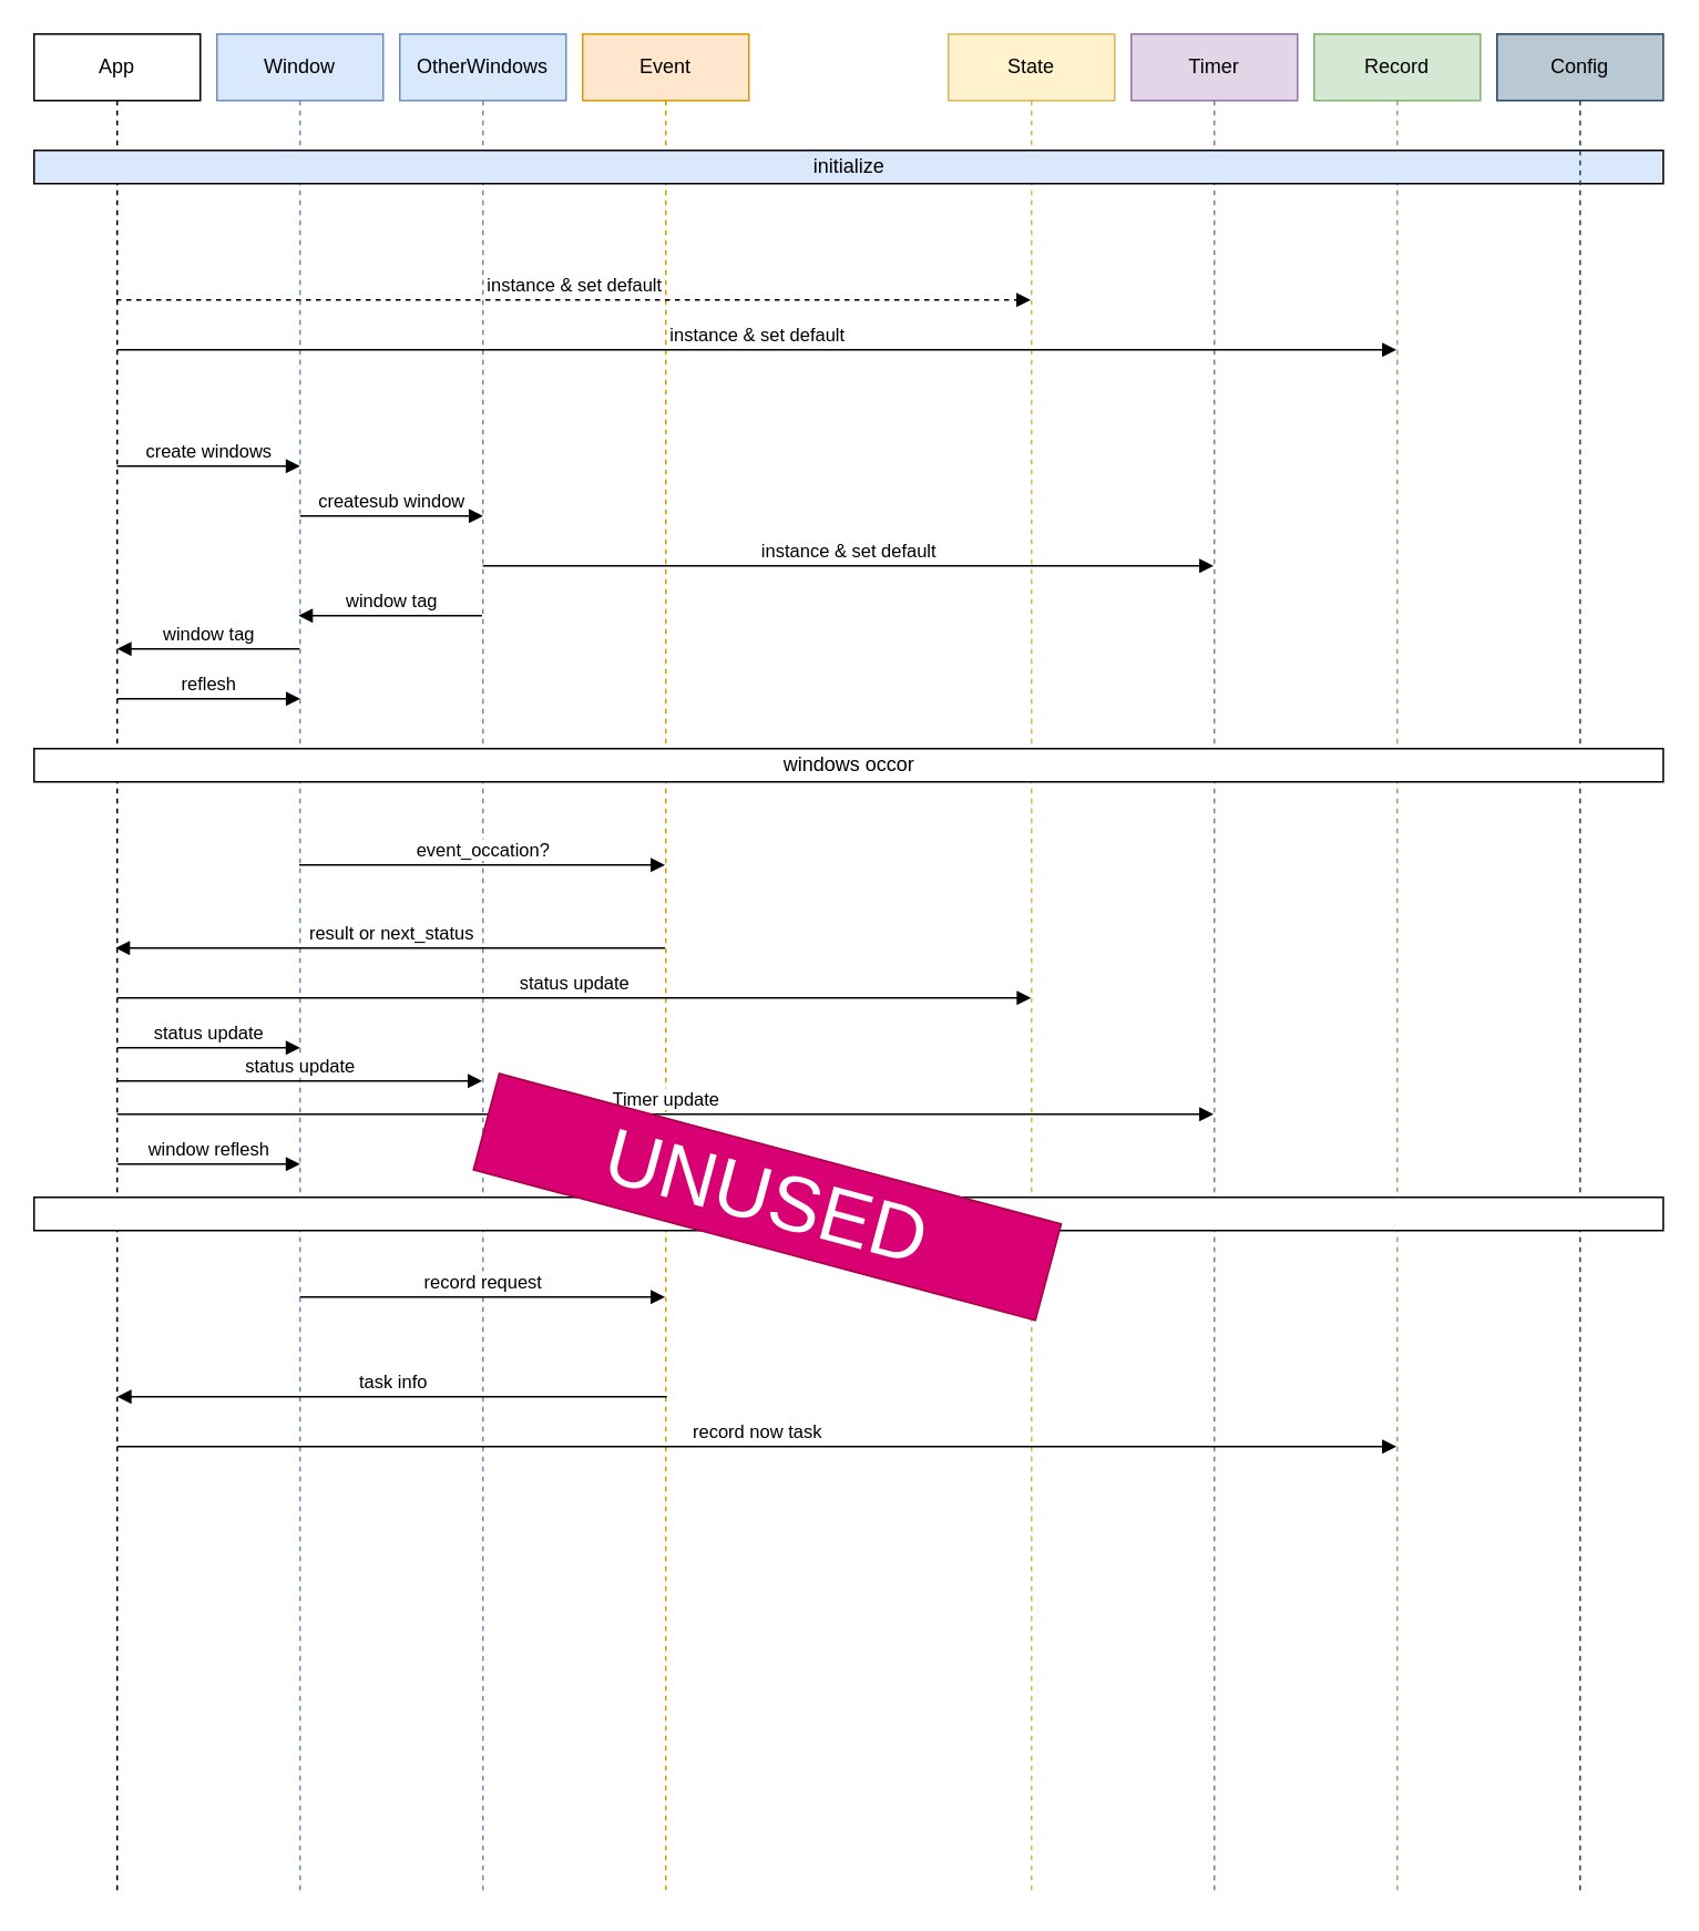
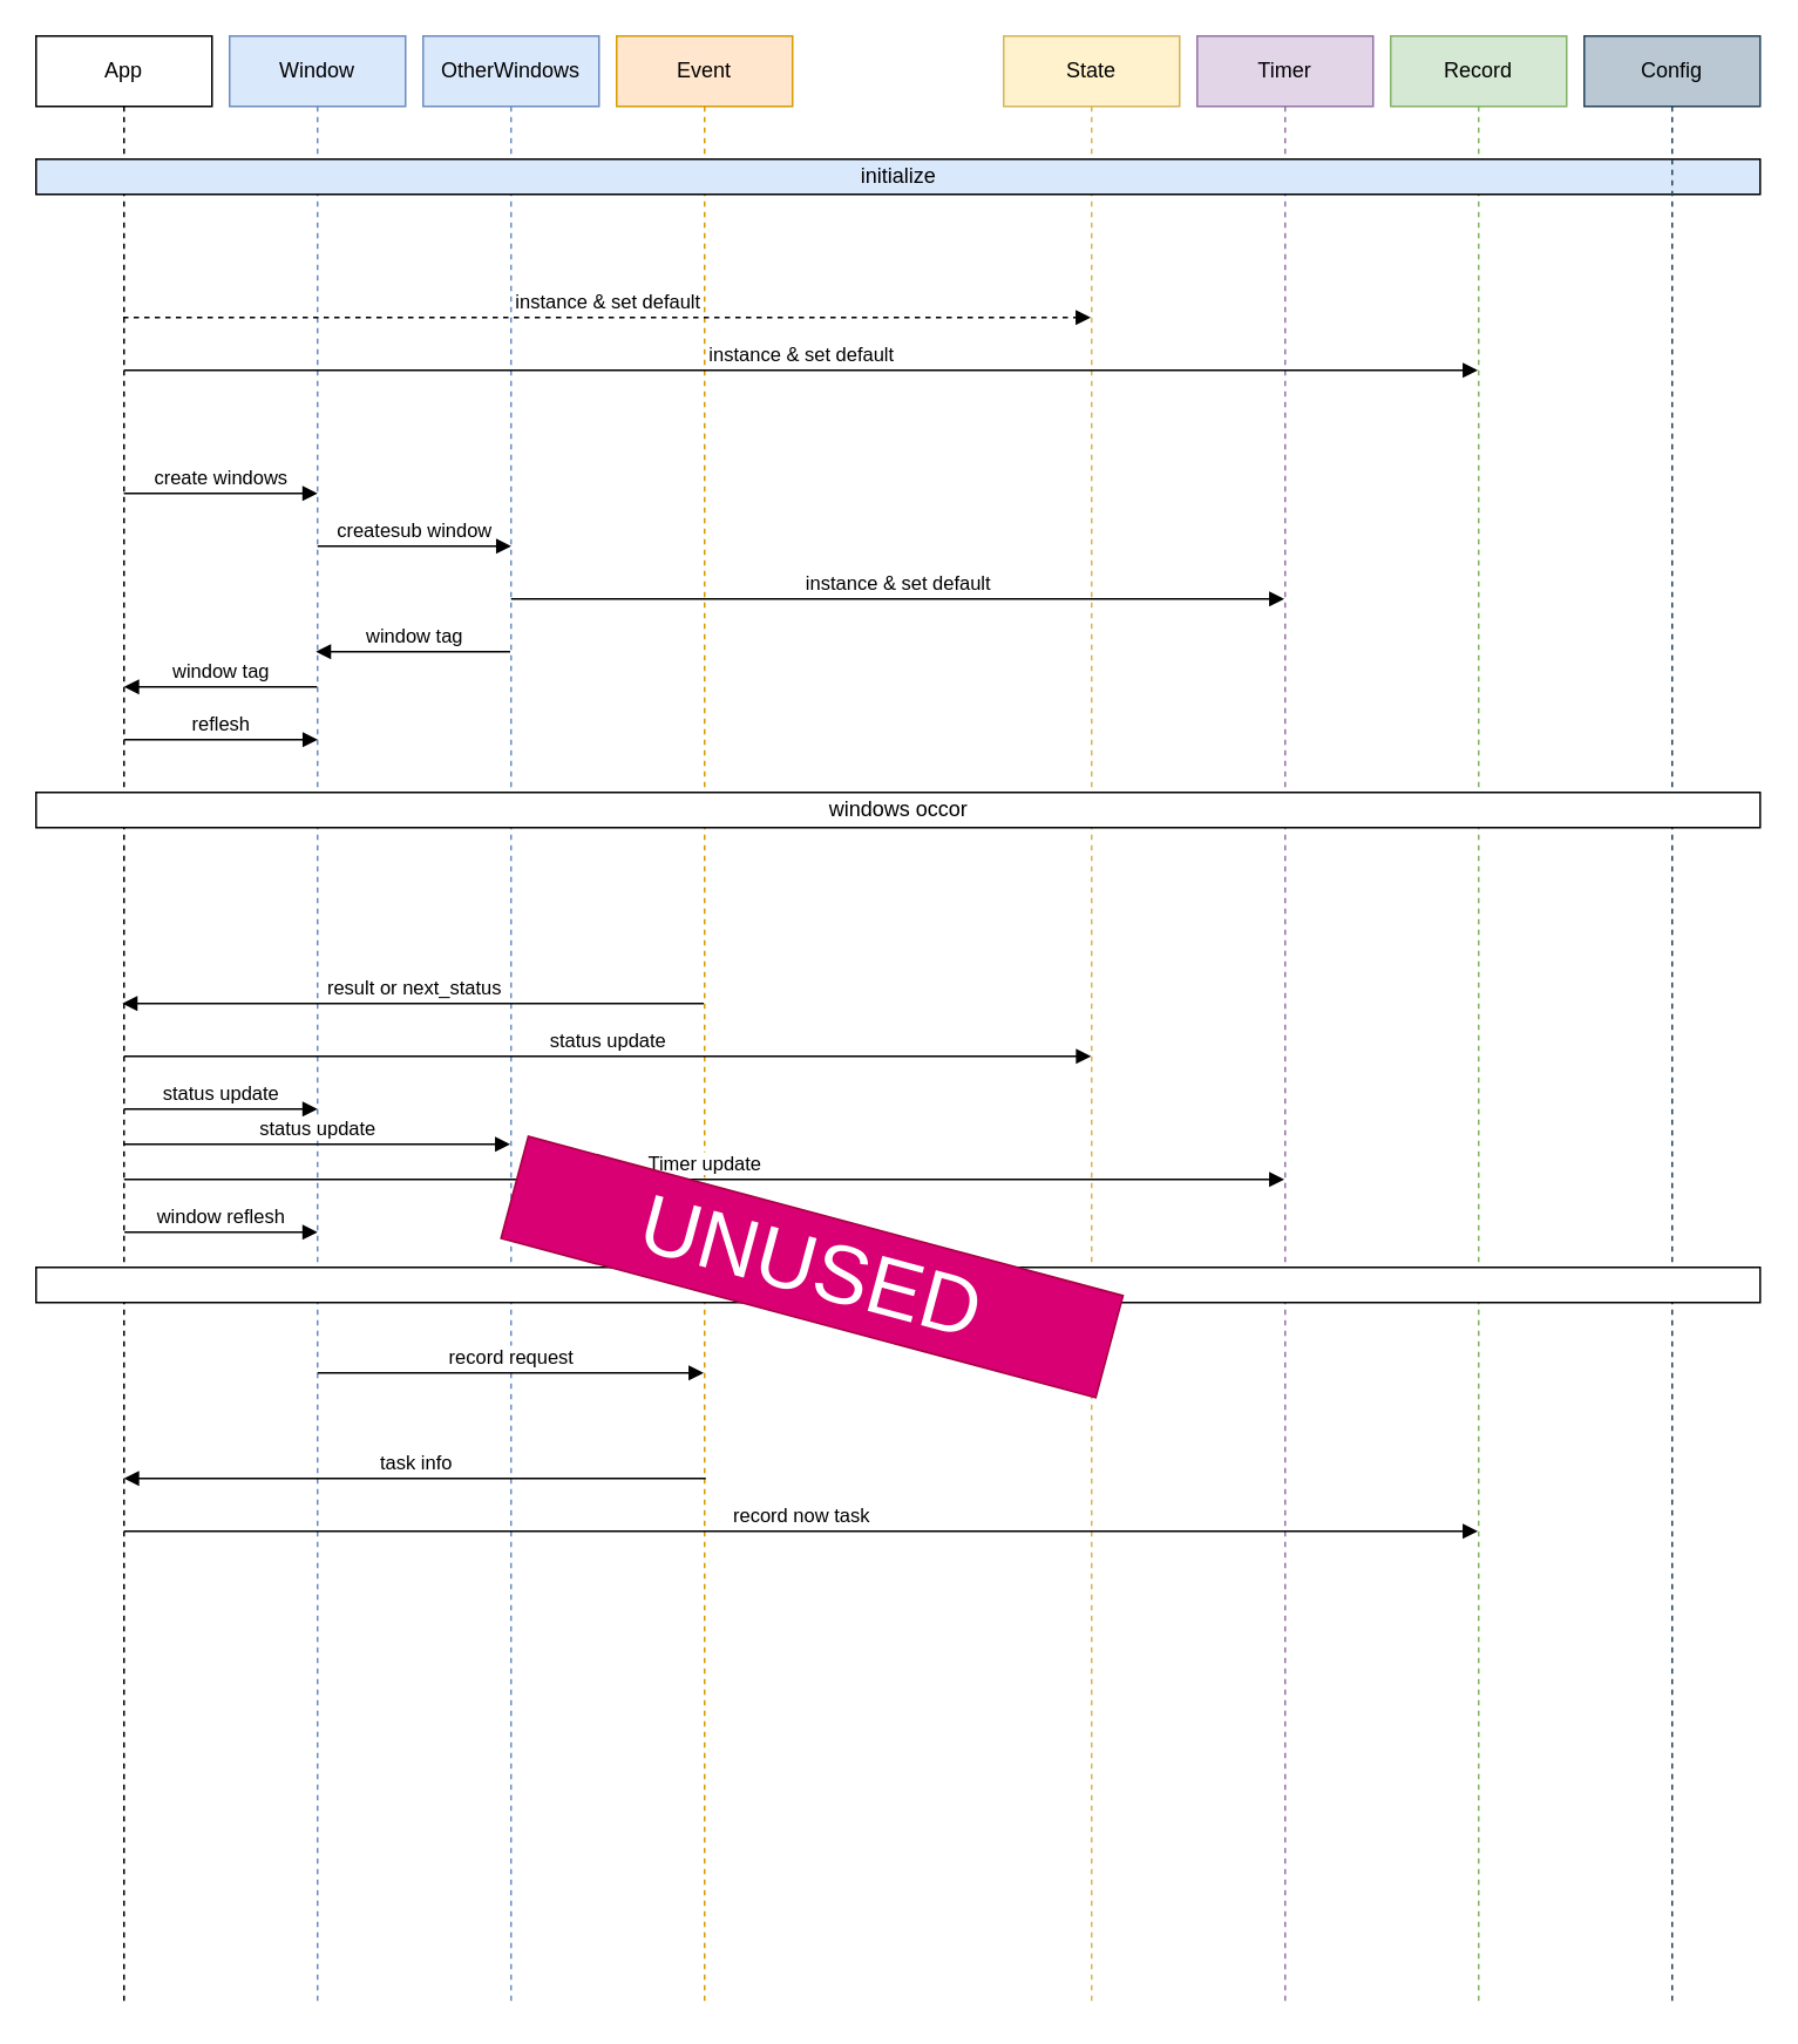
- <mxCell id="18" value="event_occation?" style="html=1;verticalAlign=bottom;endArrow=block;" parent="1" source="8" target="6" edge="1"><mxGeometry width="80" relative="1" as="geometry"><mxPoint x="509.5" y="510" as="sourcePoint" /><mxPoint x="69.071" y="510" as="targetPoint" /><Array as="points"><mxPoint x="220" y="520" /></Array></mxGeometry></mxCell>
